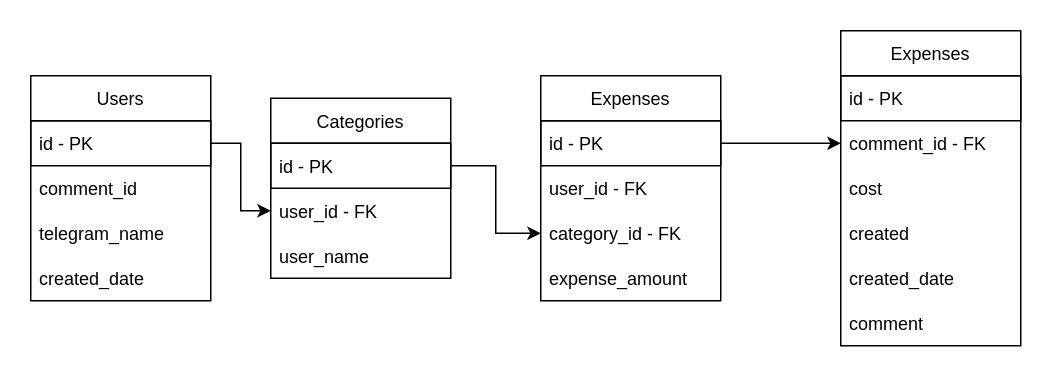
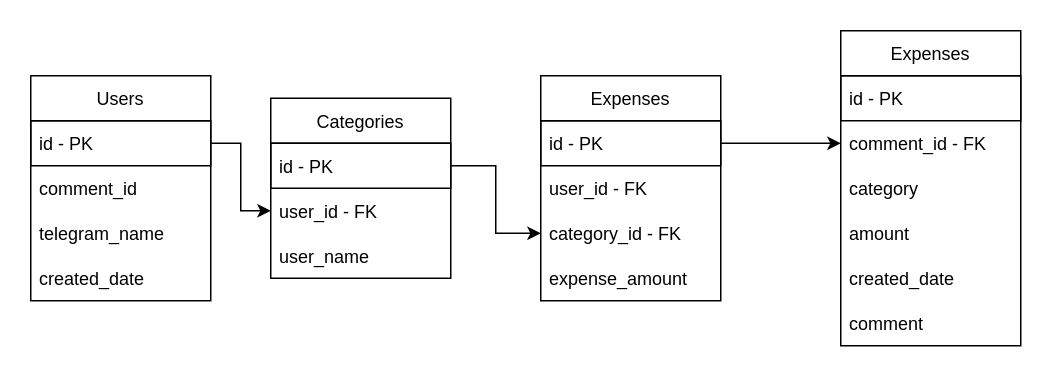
- <mxCell id="19" value="cost" style="text;strokeColor=none;fillColor=none;align=left;verticalAlign=middle;spacingLeft=4;spacingRight=4;overflow=hidden;points=[[0,0.5],[1,0.5]];portConstraint=eastwest;rotatable=0;" vertex="1" parent="16"><mxGeometry y="90" width="120" height="30" as="geometry" /></mxCell>
+ <mxCell id="19" value="category" style="text;strokeColor=none;fillColor=none;align=left;verticalAlign=middle;spacingLeft=4;spacingRight=4;overflow=hidden;points=[[0,0.5],[1,0.5]];portConstraint=eastwest;rotatable=0;" vertex="1" parent="16"><mxGeometry y="90" width="120" height="30" as="geometry" /></mxCell>
- <mxCell id="20" value="created" style="text;strokeColor=none;fillColor=none;align=left;verticalAlign=middle;spacingLeft=4;spacingRight=4;overflow=hidden;points=[[0,0.5],[1,0.5]];portConstraint=eastwest;rotatable=0;" vertex="1" parent="16"><mxGeometry y="120" width="120" height="30" as="geometry" /></mxCell>
+ <mxCell id="20" value="amount" style="text;strokeColor=none;fillColor=none;align=left;verticalAlign=middle;spacingLeft=4;spacingRight=4;overflow=hidden;points=[[0,0.5],[1,0.5]];portConstraint=eastwest;rotatable=0;" vertex="1" parent="16"><mxGeometry y="120" width="120" height="30" as="geometry" /></mxCell>
